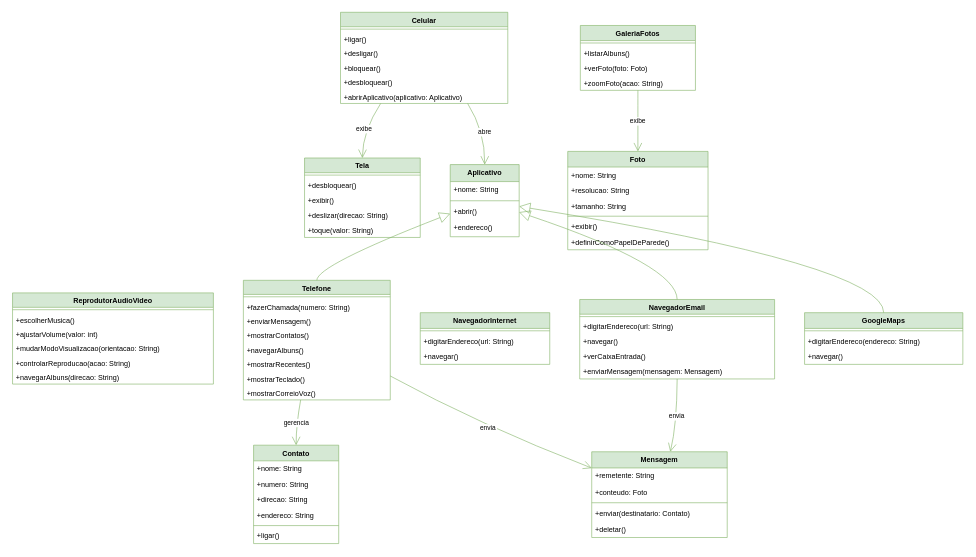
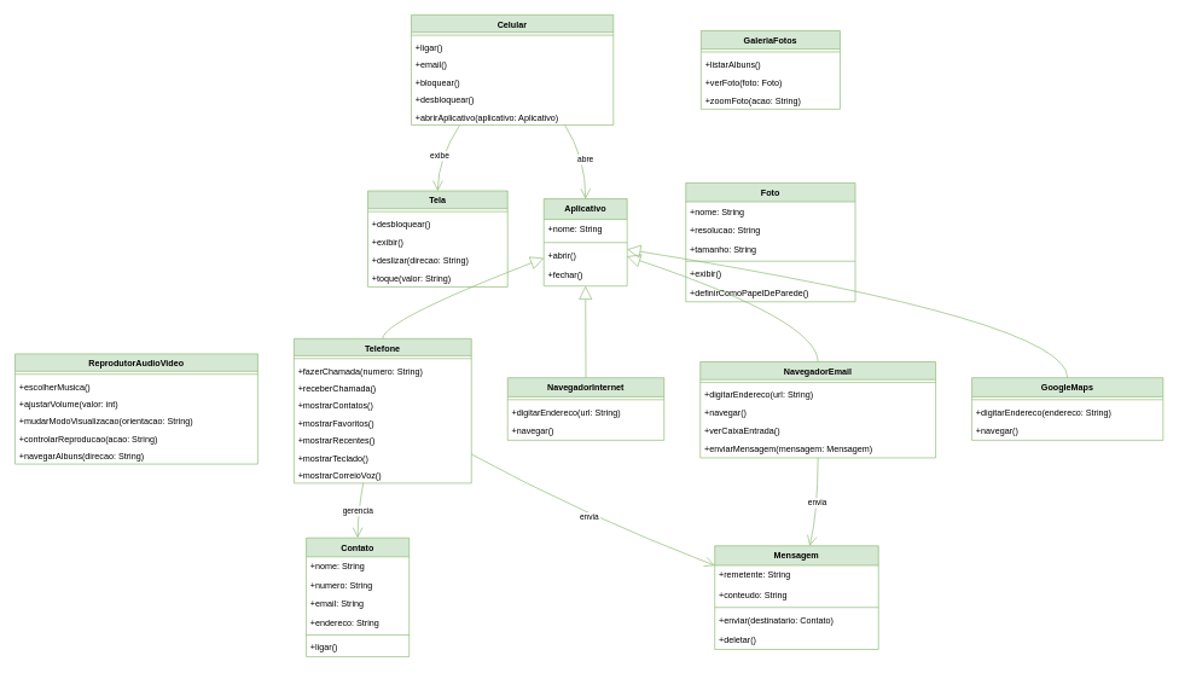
- <mxCell id="5" value="+desligar()" style="text;strokeColor=none;fillColor=none;align=left;verticalAlign=top;spacingLeft=4;spacingRight=4;overflow=hidden;rotatable=0;points=[[0,0.5],[1,0.5]];portConstraint=eastwest;" vertex="1" parent="2"><mxGeometry y="56.092" width="279" height="24" as="geometry" /></mxCell>
+ <mxCell id="5" value="+email()" style="text;strokeColor=none;fillColor=none;align=left;verticalAlign=top;spacingLeft=4;spacingRight=4;overflow=hidden;rotatable=0;points=[[0,0.5],[1,0.5]];portConstraint=eastwest;" vertex="1" parent="2"><mxGeometry y="56.092" width="279" height="24" as="geometry" /></mxCell>
- <mxCell id="83" value="exibe" style="curved=1;startArrow=none;endArrow=open;endSize=12;exitX=0.5;exitY=1;entryX=0.5;entryY=0;rounded=0;fillColor=#d5e8d4;strokeColor=#82b366;" edge="1" parent="1" source="49" target="54"><mxGeometry relative="1" as="geometry"><Array as="points" /></mxGeometry></mxCell>
- <mxCell id="19" value="+endereco()" style="text;strokeColor=none;fillColor=none;align=left;verticalAlign=top;spacingLeft=4;spacingRight=4;overflow=hidden;rotatable=0;points=[[0,0.5],[1,0.5]];portConstraint=eastwest;" vertex="1" parent="15"><mxGeometry y="92.35" width="115" height="28" as="geometry" /></mxCell>
+ <mxCell id="19" value="+fechar()" style="text;strokeColor=none;fillColor=none;align=left;verticalAlign=top;spacingLeft=4;spacingRight=4;overflow=hidden;rotatable=0;points=[[0,0.5],[1,0.5]];portConstraint=eastwest;" vertex="1" parent="15"><mxGeometry y="92.35" width="115" height="28" as="geometry" /></mxCell>
+ <mxCell id="78" value="" style="curved=1;startArrow=block;startSize=16;startFill=0;endArrow=none;exitX=0.5;exitY=1;entryX=0.5;entryY=0;rounded=0;fillColor=#d5e8d4;strokeColor=#82b366;" edge="1" parent="1" source="15" target="61"><mxGeometry relative="1" as="geometry"><Array as="points" /></mxGeometry></mxCell>
- <mxCell id="30" value="+enviarMensagem()" style="text;strokeColor=none;fillColor=none;align=left;verticalAlign=top;spacingLeft=4;spacingRight=4;overflow=hidden;rotatable=0;points=[[0,0.5],[1,0.5]];portConstraint=eastwest;" vertex="1" parent="27"><mxGeometry y="55.506" width="245" height="24" as="geometry" /></mxCell>
+ <mxCell id="30" value="+receberChamada()" style="text;strokeColor=none;fillColor=none;align=left;verticalAlign=top;spacingLeft=4;spacingRight=4;overflow=hidden;rotatable=0;points=[[0,0.5],[1,0.5]];portConstraint=eastwest;" vertex="1" parent="27"><mxGeometry y="55.506" width="245" height="24" as="geometry" /></mxCell>
- <mxCell id="32" value="+navegarAlbuns()" style="text;strokeColor=none;fillColor=none;align=left;verticalAlign=top;spacingLeft=4;spacingRight=4;overflow=hidden;rotatable=0;points=[[0,0.5],[1,0.5]];portConstraint=eastwest;" vertex="1" parent="27"><mxGeometry y="103.506" width="245" height="24" as="geometry" /></mxCell>
+ <mxCell id="32" value="+mostrarFavoritos()" style="text;strokeColor=none;fillColor=none;align=left;verticalAlign=top;spacingLeft=4;spacingRight=4;overflow=hidden;rotatable=0;points=[[0,0.5],[1,0.5]];portConstraint=eastwest;" vertex="1" parent="27"><mxGeometry y="103.506" width="245" height="24" as="geometry" /></mxCell>
- <mxCell id="45" value="+conteudo: Foto" style="text;strokeColor=none;fillColor=none;align=left;verticalAlign=top;spacingLeft=4;spacingRight=4;overflow=hidden;rotatable=0;points=[[0,0.5],[1,0.5]];portConstraint=eastwest;" vertex="1" parent="43"><mxGeometry y="54" width="226" height="27" as="geometry" /></mxCell>
+ <mxCell id="45" value="+conteudo: String" style="text;strokeColor=none;fillColor=none;align=left;verticalAlign=top;spacingLeft=4;spacingRight=4;overflow=hidden;rotatable=0;points=[[0,0.5],[1,0.5]];portConstraint=eastwest;" vertex="1" parent="43"><mxGeometry y="54" width="226" height="27" as="geometry" /></mxCell>
- <mxCell id="39" value="+direcao: String" style="text;strokeColor=none;fillColor=none;align=left;verticalAlign=top;spacingLeft=4;spacingRight=4;overflow=hidden;rotatable=0;points=[[0,0.5],[1,0.5]];portConstraint=eastwest;" vertex="1" parent="36"><mxGeometry y="78.1" width="142" height="26" as="geometry" /></mxCell>
+ <mxCell id="39" value="+email: String" style="text;strokeColor=none;fillColor=none;align=left;verticalAlign=top;spacingLeft=4;spacingRight=4;overflow=hidden;rotatable=0;points=[[0,0.5],[1,0.5]];portConstraint=eastwest;" vertex="1" parent="36"><mxGeometry y="78.1" width="142" height="26" as="geometry" /></mxCell>
